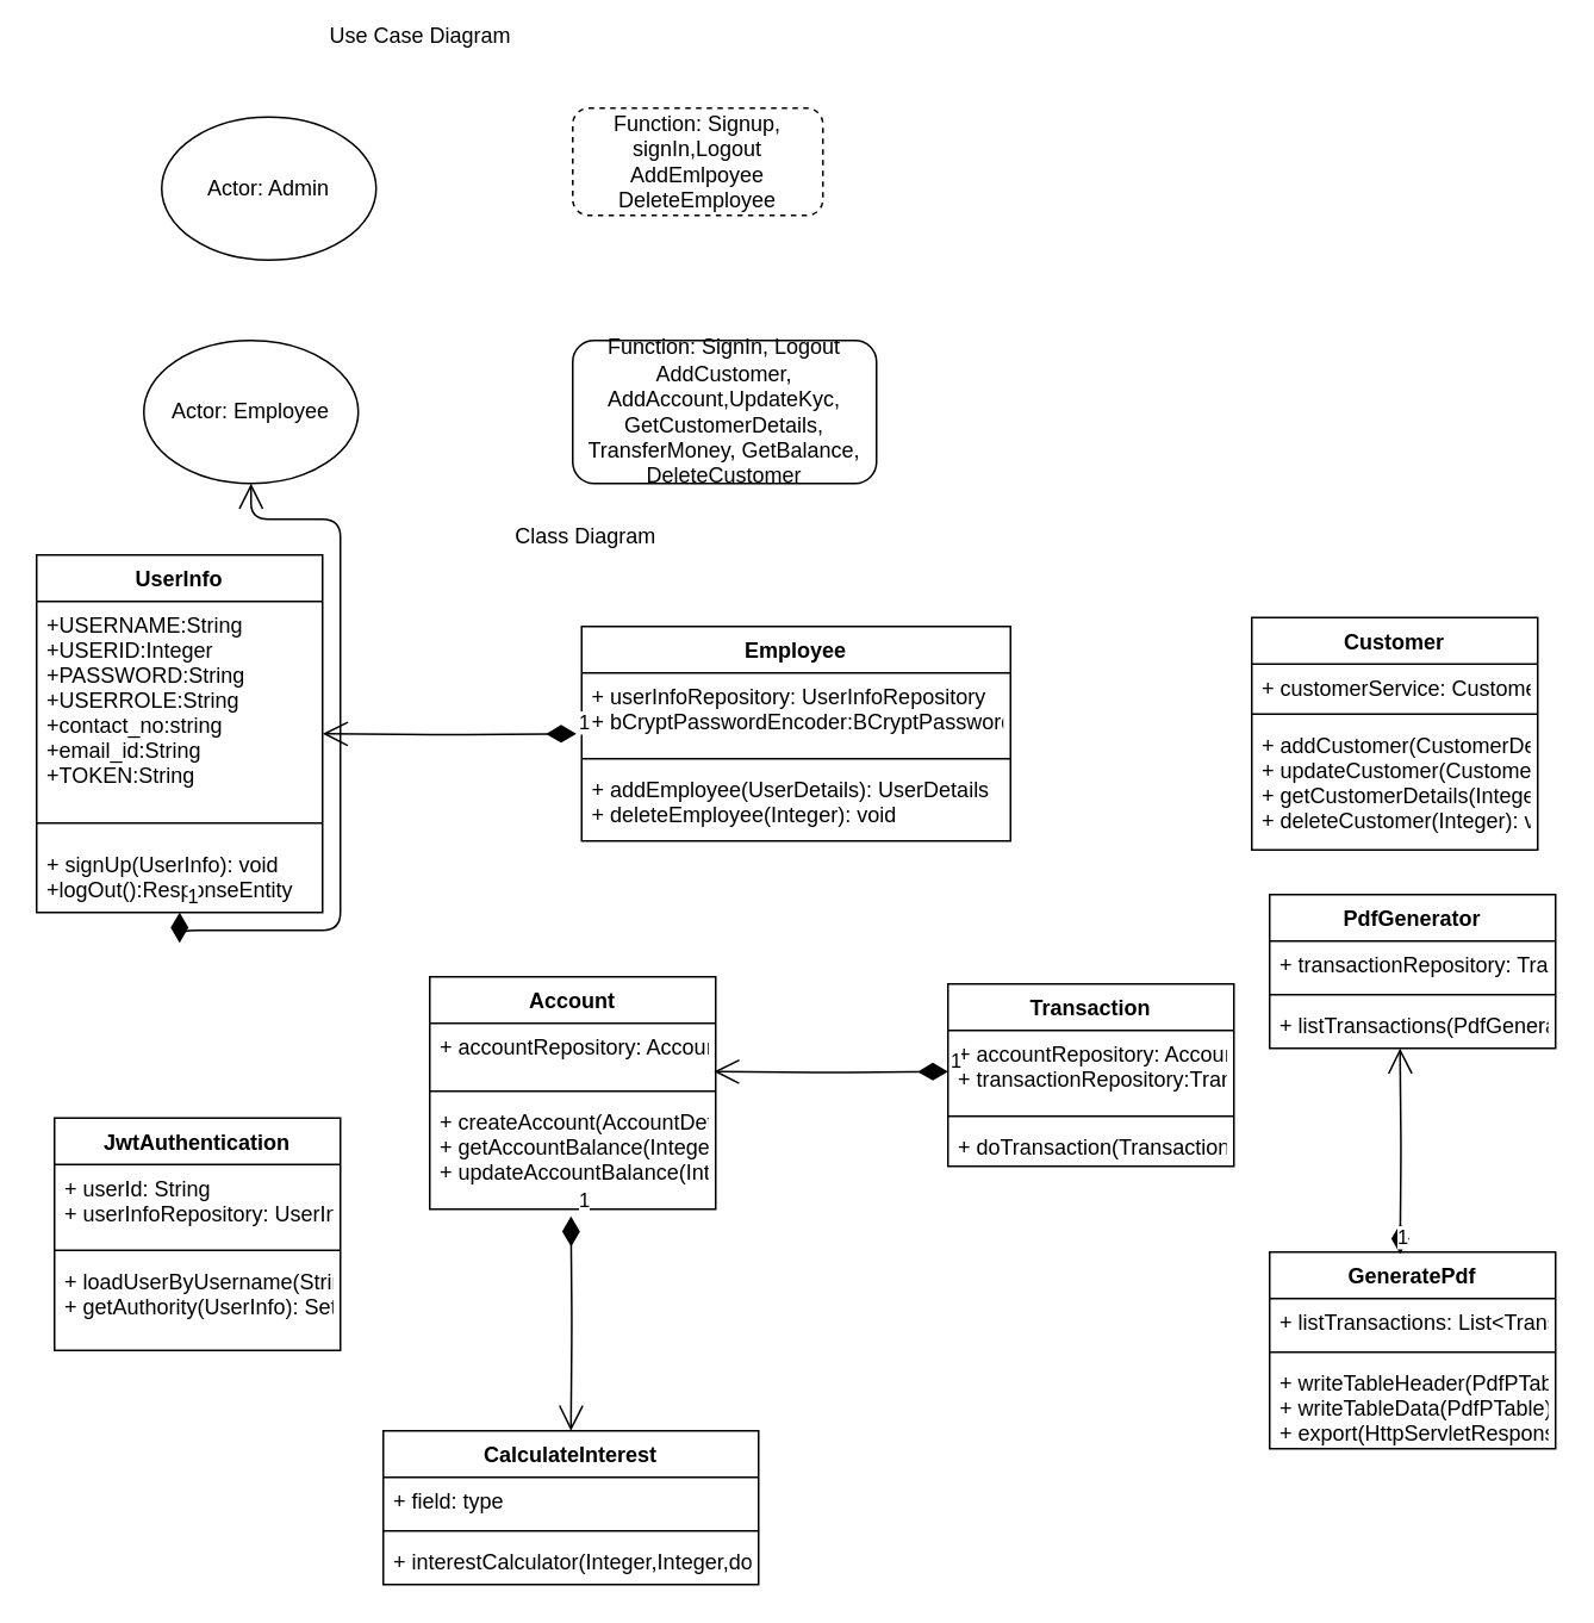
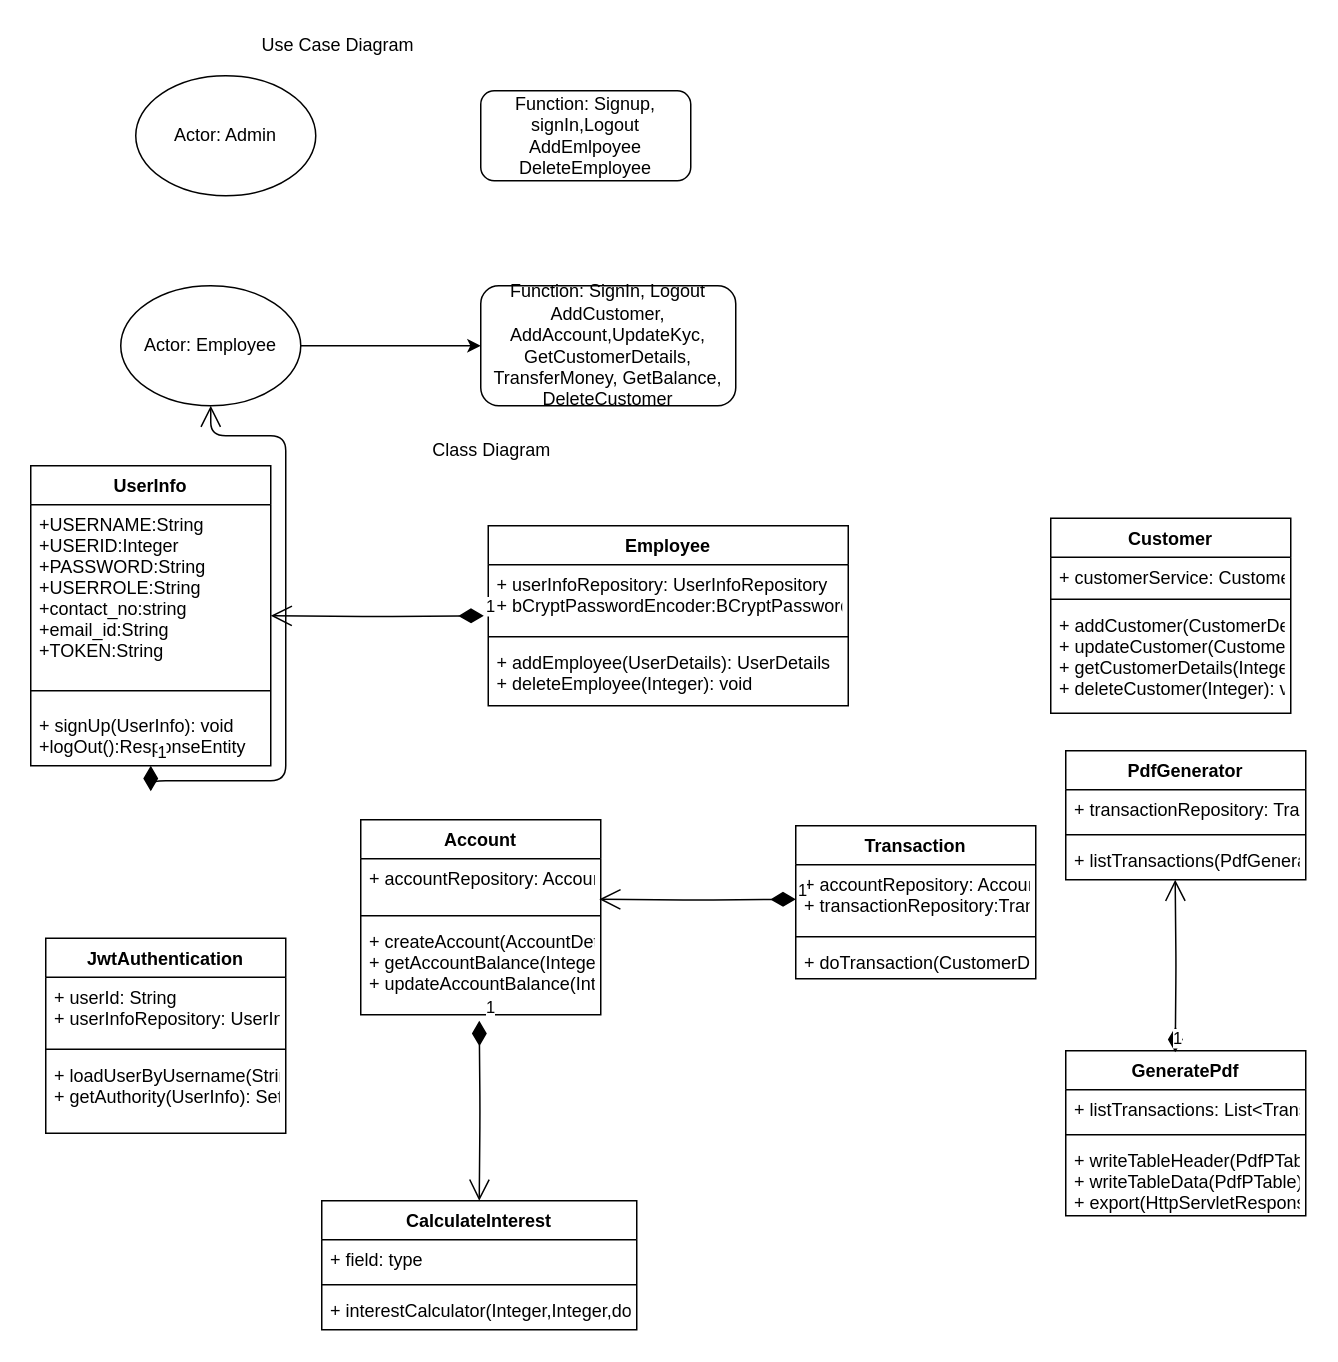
- <mxCell id="7" value="Use Case Diagram" style="text;html=1;strokeColor=none;fillColor=none;align=center;verticalAlign=middle;whiteSpace=wrap;rounded=0;" vertex="1" parent="1"><mxGeometry x="140" y="10" width="190" height="20" as="geometry" /></mxCell>
+ <mxCell id="7" value="Use Case Diagram" style="text;html=1;strokeColor=none;fillColor=none;align=center;verticalAlign=middle;whiteSpace=wrap;rounded=0;" vertex="1" parent="1"><mxGeometry x="130" y="20" width="190" height="20" as="geometry" /></mxCell>
- <mxCell id="3" value="Function: Signup, signIn,Logout AddEmlpoyee&lt;br&gt;DeleteEmployee" style="rounded=1;whiteSpace=wrap;html=1;dashed=1;" vertex="1" parent="1"><mxGeometry x="320" y="60" width="140" height="60" as="geometry" /></mxCell>
+ <mxCell id="3" value="Function: Signup, signIn,Logout AddEmlpoyee&lt;br&gt;DeleteEmployee" style="rounded=1;whiteSpace=wrap;html=1;" vertex="1" parent="1"><mxGeometry x="320" y="60" width="140" height="60" as="geometry" /></mxCell>
- <mxCell id="2" value="Actor: Admin" style="ellipse;whiteSpace=wrap;html=1;" vertex="1" parent="1"><mxGeometry x="90" y="65" width="120" height="80" as="geometry" /></mxCell>
+ <mxCell id="2" value="Actor: Admin" style="ellipse;whiteSpace=wrap;html=1;" vertex="1" parent="1"><mxGeometry x="90" y="50" width="120" height="80" as="geometry" /></mxCell>
+ <mxCell id="6" value="" style="endArrow=classic;html=1;entryX=0;entryY=0.5;entryDx=0;entryDy=0;exitX=1;exitY=0.5;exitDx=0;exitDy=0;" edge="1" parent="1" source="4" target="5"><mxGeometry width="50" height="50" relative="1" as="geometry"><mxPoint x="240" y="250" as="sourcePoint" /><mxPoint x="290" y="200" as="targetPoint" /></mxGeometry></mxCell>
- <mxCell id="28" value="+ doTransaction(TransactionDetails): String" style="text;strokeColor=none;fillColor=none;align=left;verticalAlign=top;spacingLeft=4;spacingRight=4;overflow=hidden;rotatable=0;points=[[0,0.5],[1,0.5]];portConstraint=eastwest;" vertex="1" parent="25"><mxGeometry y="78" width="160" height="24" as="geometry" /></mxCell>
+ <mxCell id="28" value="+ doTransaction(CustomerDetails): String" style="text;strokeColor=none;fillColor=none;align=left;verticalAlign=top;spacingLeft=4;spacingRight=4;overflow=hidden;rotatable=0;points=[[0,0.5],[1,0.5]];portConstraint=eastwest;" vertex="1" parent="25"><mxGeometry y="78" width="160" height="24" as="geometry" /></mxCell>
